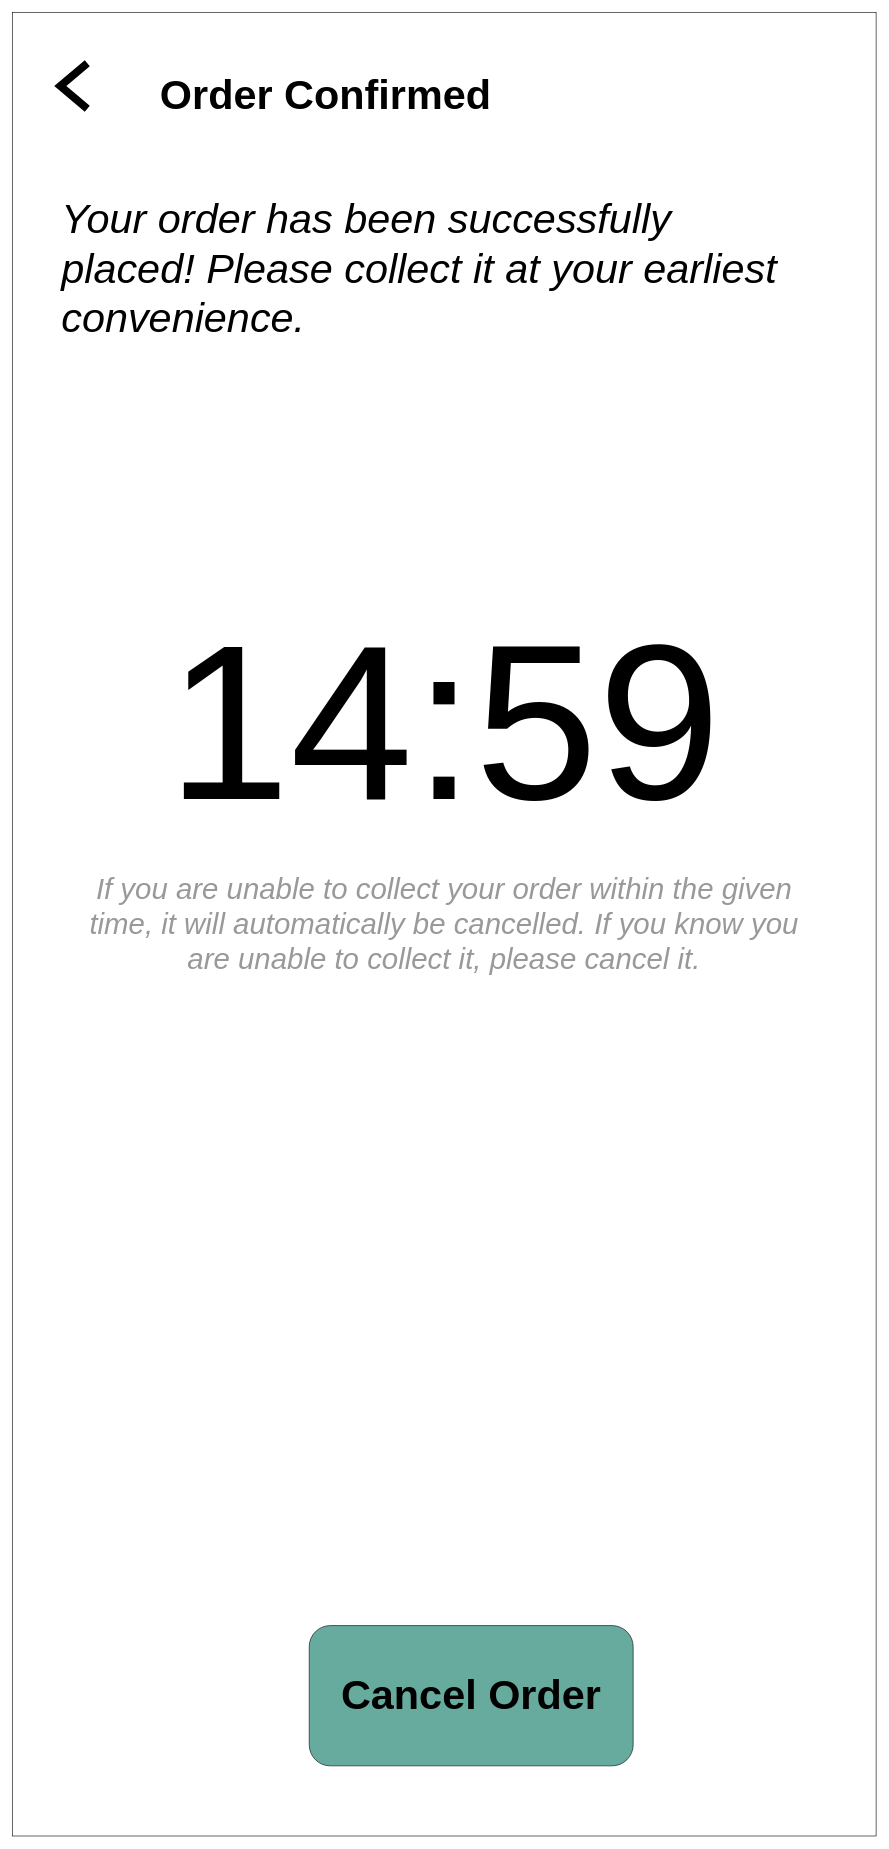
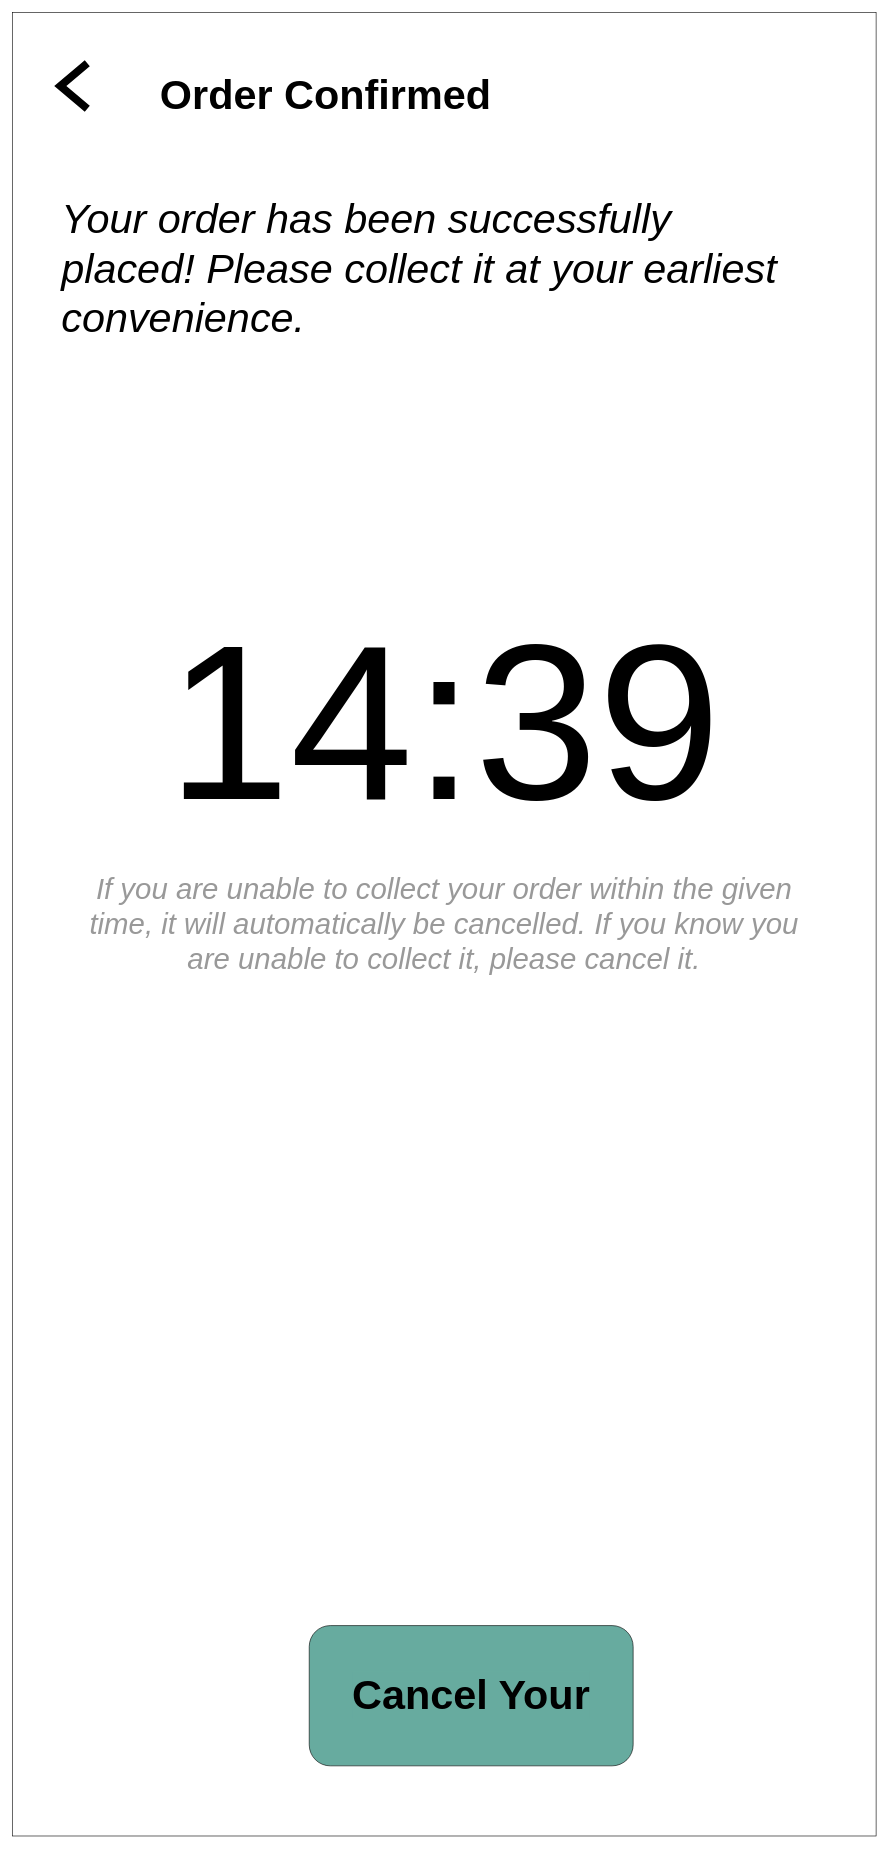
- <mxCell id="5" value="14:59" style="text;html=1;strokeColor=none;fillColor=none;align=center;verticalAlign=middle;whiteSpace=wrap;rounded=0;fontSize=369;" parent="1" vertex="1"><mxGeometry x="515" y="1027.846" width="450" height="350.769" as="geometry" /></mxCell>
+ <mxCell id="5" value="14:39" style="text;html=1;strokeColor=none;fillColor=none;align=center;verticalAlign=middle;whiteSpace=wrap;rounded=0;fontSize=369;" parent="1" vertex="1"><mxGeometry x="515" y="1027.846" width="450" height="350.769" as="geometry" /></mxCell>
- <mxCell id="7" value="&lt;font color=&quot;#000000&quot; style=&quot;background-color: rgb(103, 171, 159); font-size: 69px;&quot;&gt;&lt;b style=&quot;font-size: 69px;&quot;&gt;Cancel Order&lt;/b&gt;&lt;/font&gt;" style="rounded=1;whiteSpace=wrap;html=1;fontSize=69;fontColor=#999999;fillColor=#67AB9F;" parent="1" vertex="1"><mxGeometry x="515" y="2709.231" width="540" height="233.846" as="geometry" /></mxCell>
+ <mxCell id="7" value="&lt;font color=&quot;#000000&quot; style=&quot;background-color: rgb(103, 171, 159); font-size: 69px;&quot;&gt;&lt;b style=&quot;font-size: 69px;&quot;&gt;Cancel Your&lt;/b&gt;&lt;/font&gt;" style="rounded=1;whiteSpace=wrap;html=1;fontSize=69;fontColor=#999999;fillColor=#67AB9F;" parent="1" vertex="1"><mxGeometry x="515" y="2709.231" width="540" height="233.846" as="geometry" /></mxCell>
